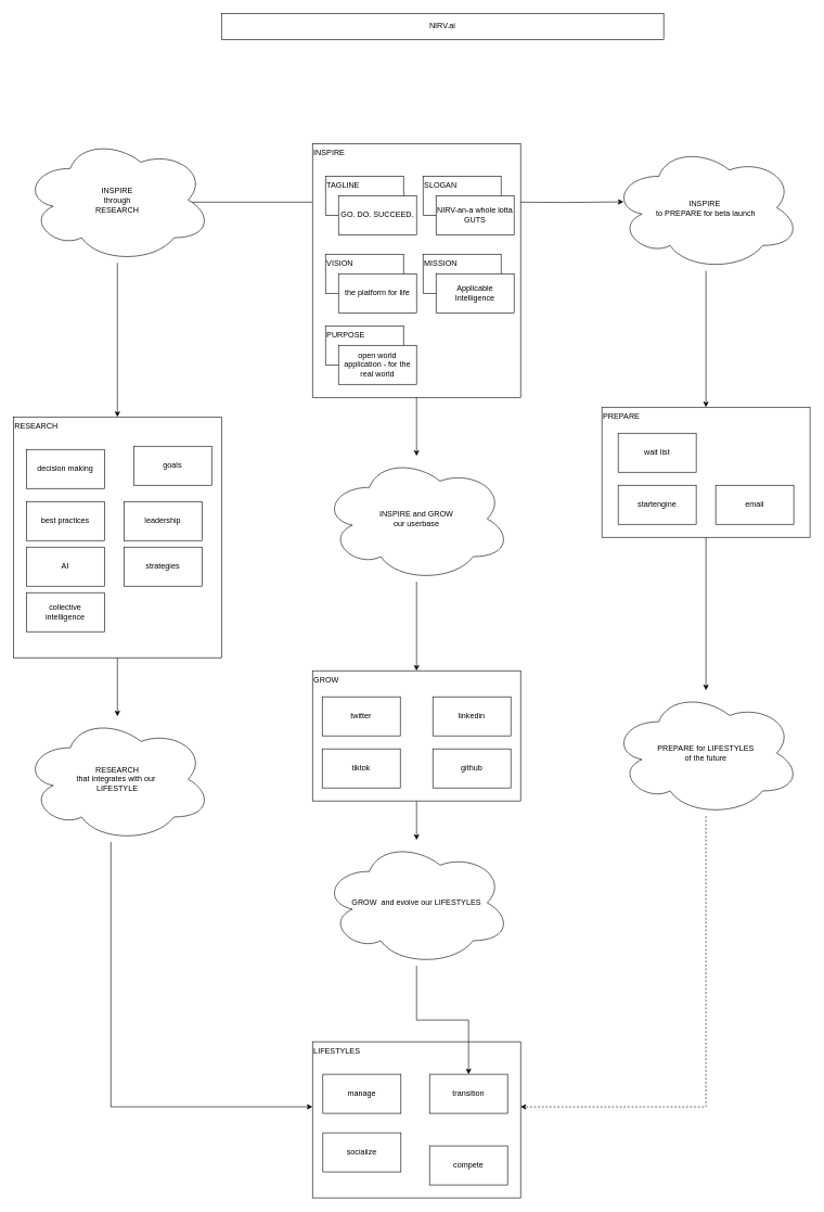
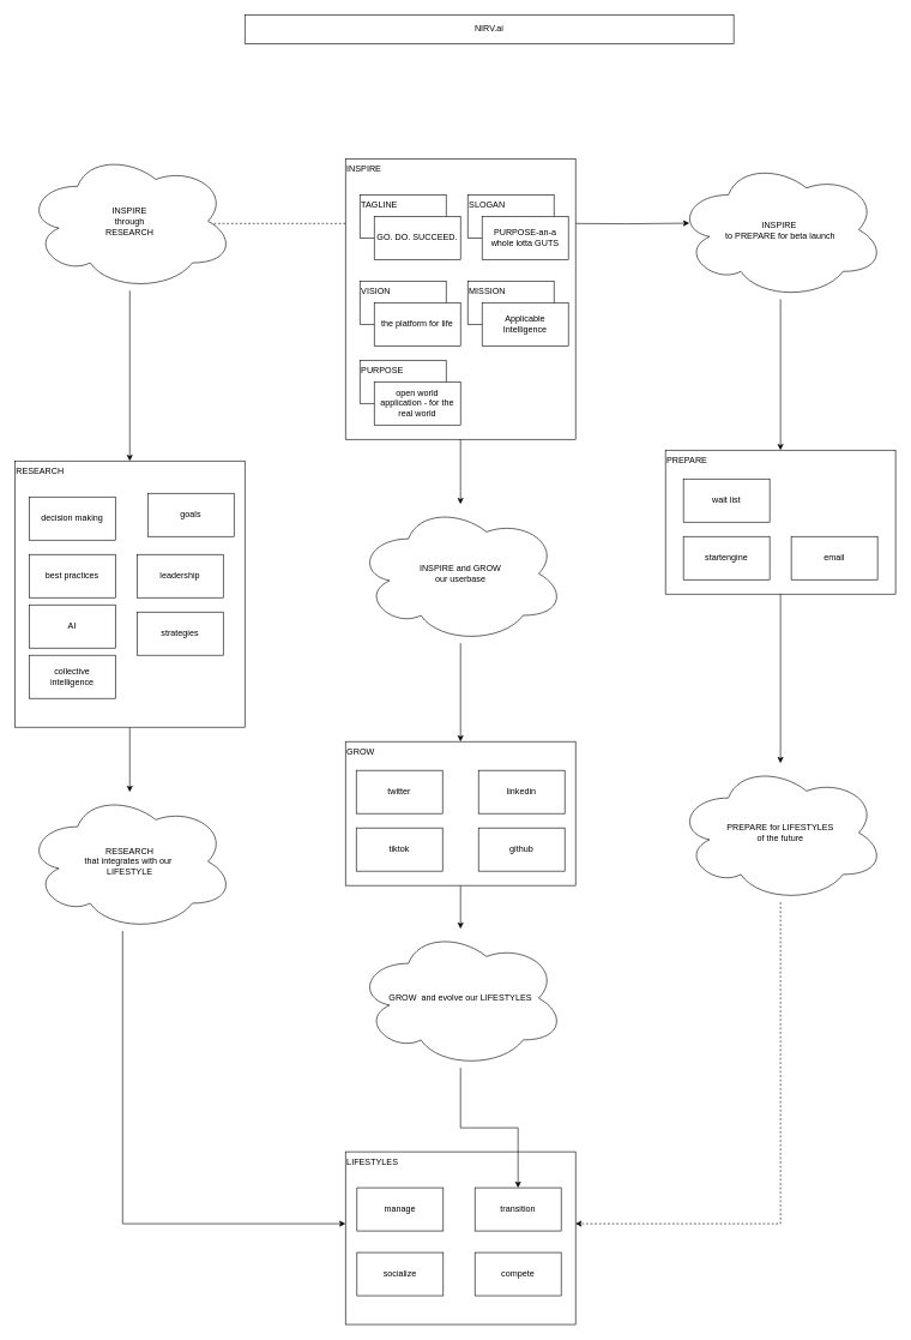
- <mxCell id="3" style="edgeStyle=orthogonalEdgeStyle;rounded=0;orthogonalLoop=1;jettySize=auto;html=1;entryX=0.4;entryY=0.1;entryDx=0;entryDy=0;entryPerimeter=0;" edge="1" parent="1" source="31" target="10"><mxGeometry relative="1" as="geometry"><Array as="points"><mxPoint x="151" y="310" /></Array></mxGeometry></mxCell>
+ <mxCell id="3" style="edgeStyle=orthogonalEdgeStyle;rounded=0;orthogonalLoop=1;jettySize=auto;html=1;entryX=0.4;entryY=0.1;entryDx=0;entryDy=0;entryPerimeter=0;dashed=1;" edge="1" parent="1" source="31" target="10"><mxGeometry relative="1" as="geometry"><Array as="points"><mxPoint x="151" y="310" /></Array></mxGeometry></mxCell>
- <mxCell id="37" value="NIRV-an-a whole lotta GUTS" style="rounded=0;whiteSpace=wrap;html=1;" vertex="1" parent="35"><mxGeometry x="20" y="30" width="120" height="60" as="geometry" /></mxCell>
+ <mxCell id="37" value="PURPOSE-an-a whole lotta GUTS" style="rounded=0;whiteSpace=wrap;html=1;" vertex="1" parent="35"><mxGeometry x="20" y="30" width="120" height="60" as="geometry" /></mxCell>
- <mxCell id="21" value="strategies" style="rounded=0;whiteSpace=wrap;html=1;" vertex="1" parent="15"><mxGeometry x="170" y="200" width="120" height="60" as="geometry" /></mxCell>
+ <mxCell id="21" value="strategies" style="rounded=0;whiteSpace=wrap;html=1;" vertex="1" parent="15"><mxGeometry x="170" y="210" width="120" height="60" as="geometry" /></mxCell>
- <mxCell id="62" value="compete" style="rounded=0;whiteSpace=wrap;html=1;" vertex="1" parent="1"><mxGeometry x="660" y="1760" width="120" height="60" as="geometry" /></mxCell>
+ <mxCell id="62" value="compete" style="rounded=0;whiteSpace=wrap;html=1;" vertex="1" parent="1"><mxGeometry x="660" y="1740" width="120" height="60" as="geometry" /></mxCell>
